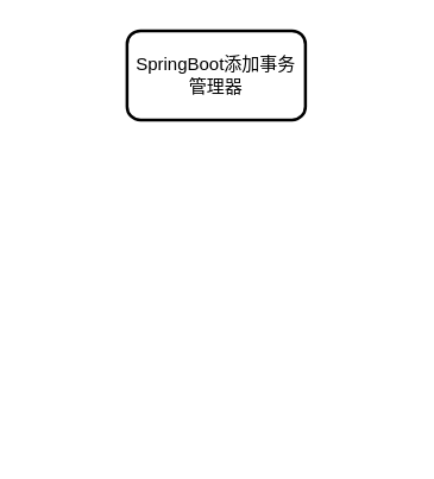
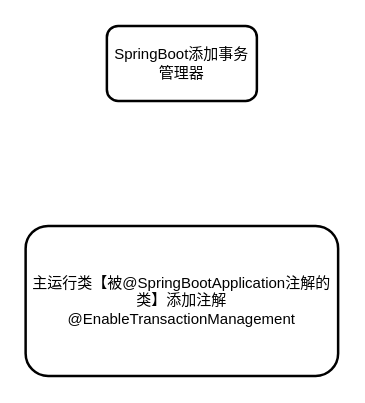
+ <mxCell id="2" value="主运行类【被@SpringBootApplication注解的类】添加注解&lt;span&gt;@EnableTransactionManagement&lt;/span&gt;" style="rounded=1;whiteSpace=wrap;html=1;strokeWidth=2;" vertex="1" parent="1"><mxGeometry x="20" y="180" width="250" height="120" as="geometry" /></mxCell>
